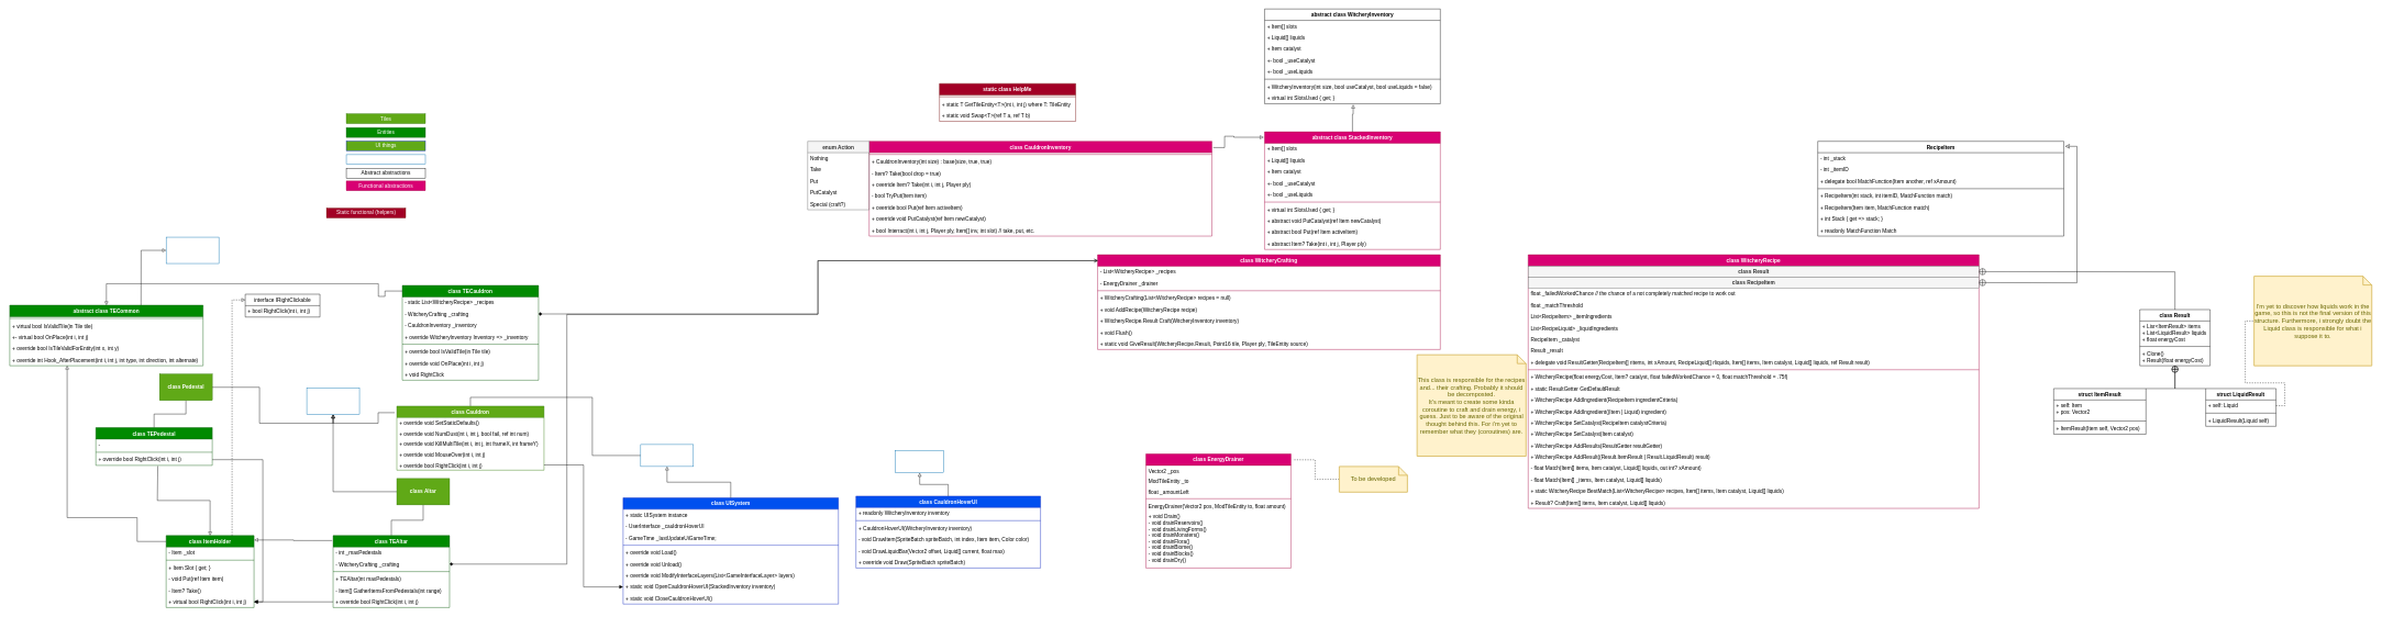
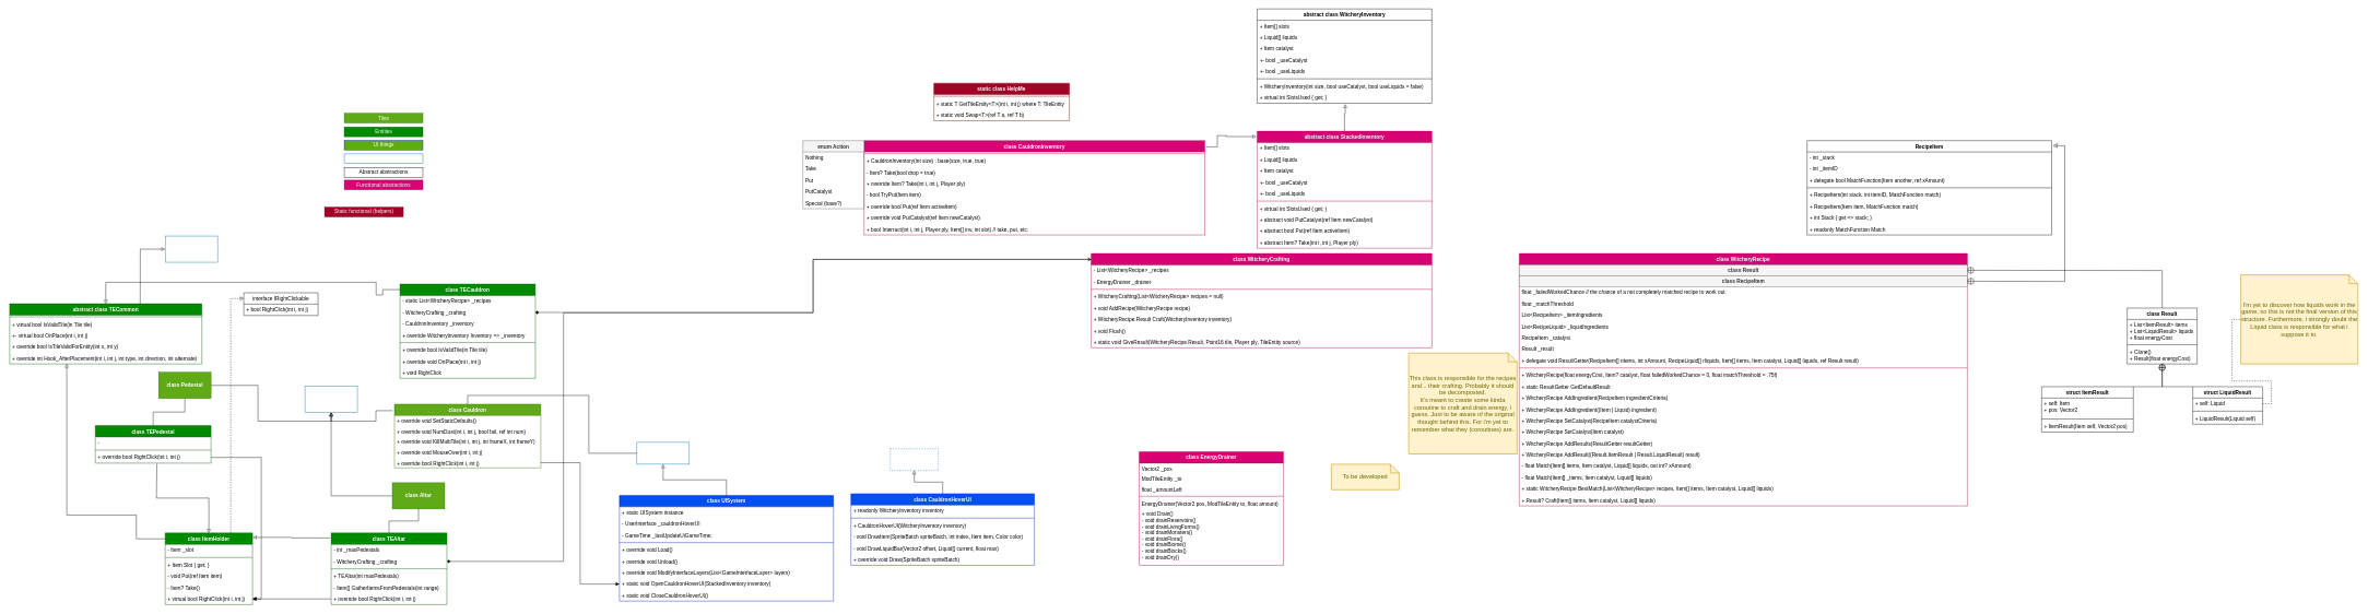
- <mxCell id="58" value="Special (craft?)" style="text;strokeColor=none;fillColor=none;align=left;verticalAlign=top;spacingLeft=4;spacingRight=4;overflow=hidden;rotatable=0;points=[[0,0.5],[1,0.5]];portConstraint=eastwest;" parent="53" vertex="1"><mxGeometry y="130" width="140" height="26" as="geometry" /></mxCell>
+ <mxCell id="58" value="Special (base?)" style="text;strokeColor=none;fillColor=none;align=left;verticalAlign=top;spacingLeft=4;spacingRight=4;overflow=hidden;rotatable=0;points=[[0,0.5],[1,0.5]];portConstraint=eastwest;" parent="53" vertex="1"><mxGeometry y="130" width="140" height="26" as="geometry" /></mxCell>
- <mxCell id="132" value="&lt;b&gt;class UIState&lt;/b&gt;" style="html=1;fillColor=none;fontColor=#ffffff;strokeColor=#006EAF;" parent="1" vertex="1"><mxGeometry x="2036" y="1027" width="110" height="50" as="geometry" /></mxCell>
+ <mxCell id="132" value="&lt;b&gt;class UIState&lt;/b&gt;" style="html=1;fillColor=none;fontColor=#ffffff;strokeColor=#006EAF;dashed=1;" parent="1" vertex="1"><mxGeometry x="2036" y="1027" width="110" height="50" as="geometry" /></mxCell>
- <mxCell id="79" style="edgeStyle=orthogonalEdgeStyle;rounded=0;orthogonalLoop=1;jettySize=auto;html=1;entryX=1.013;entryY=0.051;entryDx=0;entryDy=0;dashed=1;endArrow=none;endFill=0;exitX=0;exitY=0.5;exitDx=0;exitDy=0;exitPerimeter=0;entryPerimeter=0;" parent="1" source="113" target="46" edge="1"><mxGeometry relative="1" as="geometry" /></mxCell>
- <mxCell id="78" value="class Altar" style="rounded=0;whiteSpace=wrap;html=1;fontStyle=1;fillColor=#60a917;fontColor=#ffffff;strokeColor=#2D7600;" parent="1" vertex="1"><mxGeometry x="901" y="1090" width="120" height="60" as="geometry" /></mxCell>
+ <mxCell id="78" value="class Altar" style="rounded=0;whiteSpace=wrap;html=1;fontStyle=1;fillColor=#60a917;fontColor=#ffffff;strokeColor=#2D7600;" parent="1" vertex="1"><mxGeometry x="896" y="1105" width="120" height="60" as="geometry" /></mxCell>
